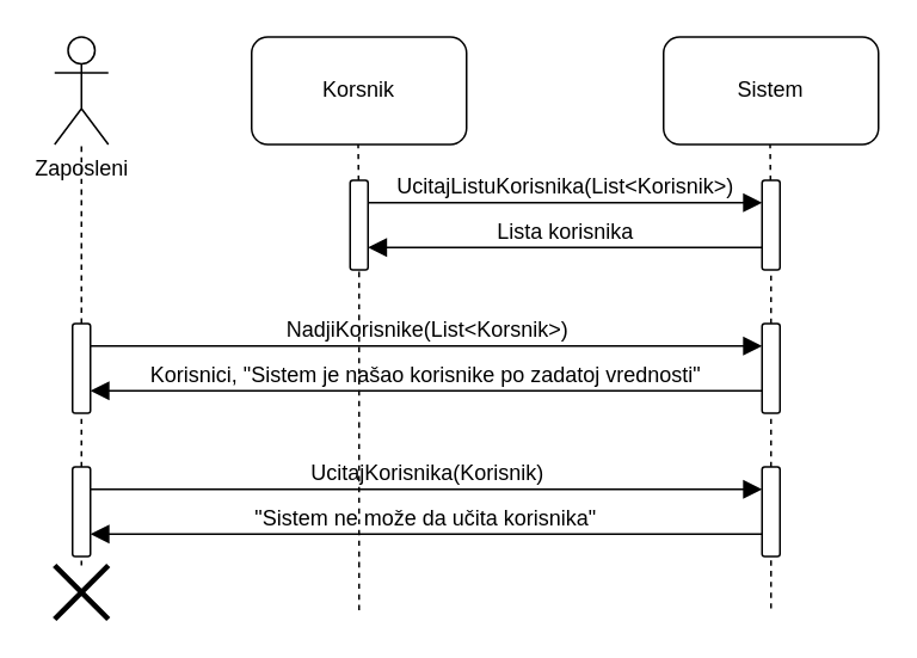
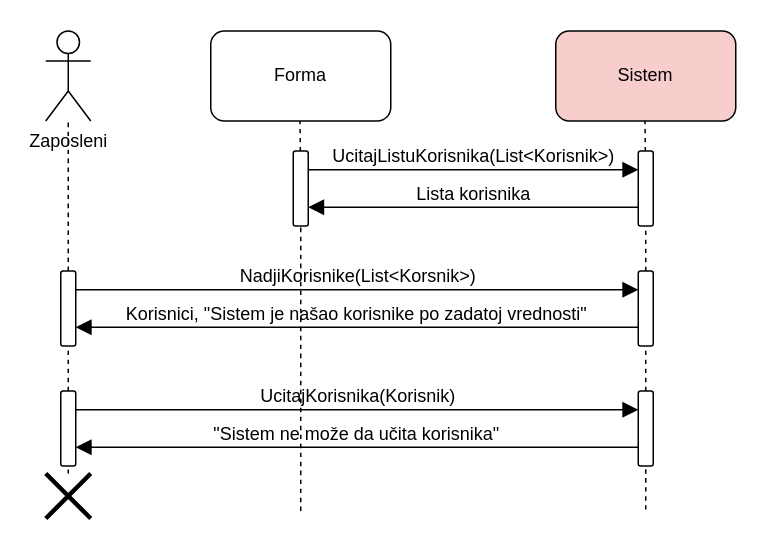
- <mxCell id="4" value="Korsnik" style="rounded=1;whiteSpace=wrap;html=1;" parent="1" vertex="1"><mxGeometry x="140" y="20" width="120" height="60" as="geometry" /></mxCell>
+ <mxCell id="4" value="Forma" style="rounded=1;whiteSpace=wrap;html=1;" parent="1" vertex="1"><mxGeometry x="140" y="20" width="120" height="60" as="geometry" /></mxCell>
- <mxCell id="5" value="Sistem" style="rounded=1;whiteSpace=wrap;html=1;" parent="1" vertex="1"><mxGeometry x="370" y="20" width="120" height="60" as="geometry" /></mxCell>
+ <mxCell id="5" value="Sistem" style="rounded=1;whiteSpace=wrap;html=1;fillColor=#f8cecc;" parent="1" vertex="1"><mxGeometry x="370" y="20" width="120" height="60" as="geometry" /></mxCell>
